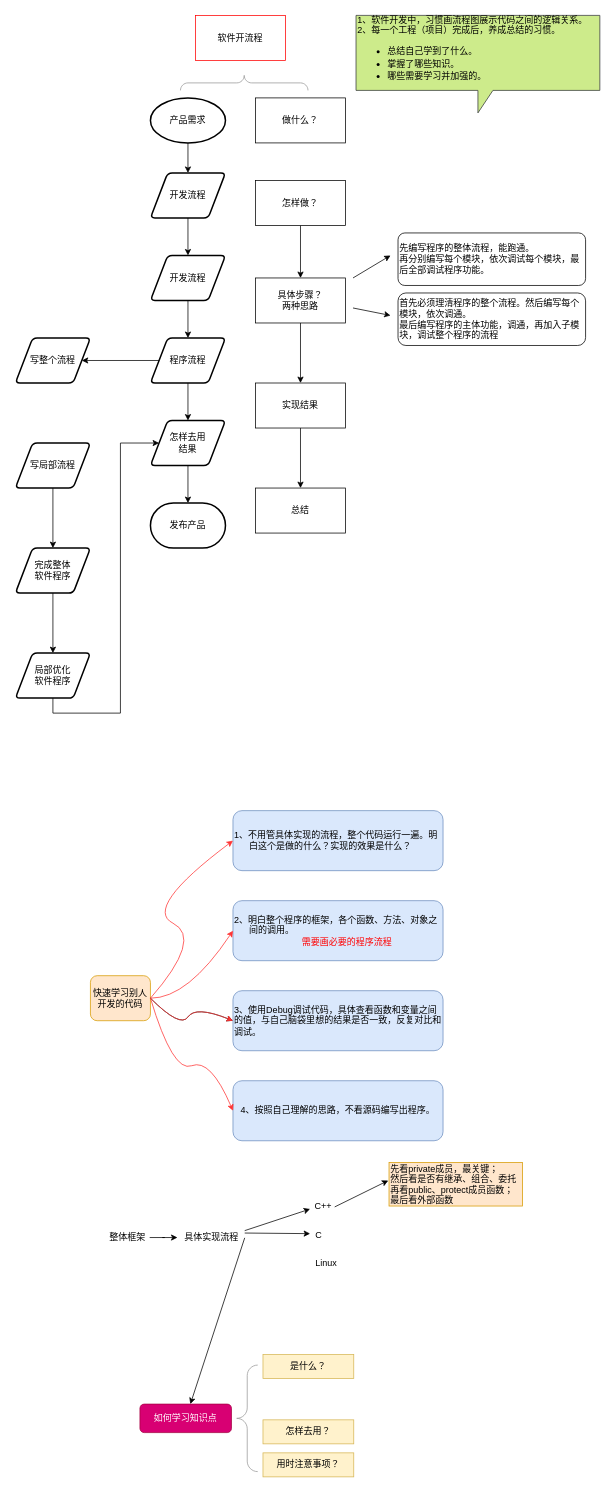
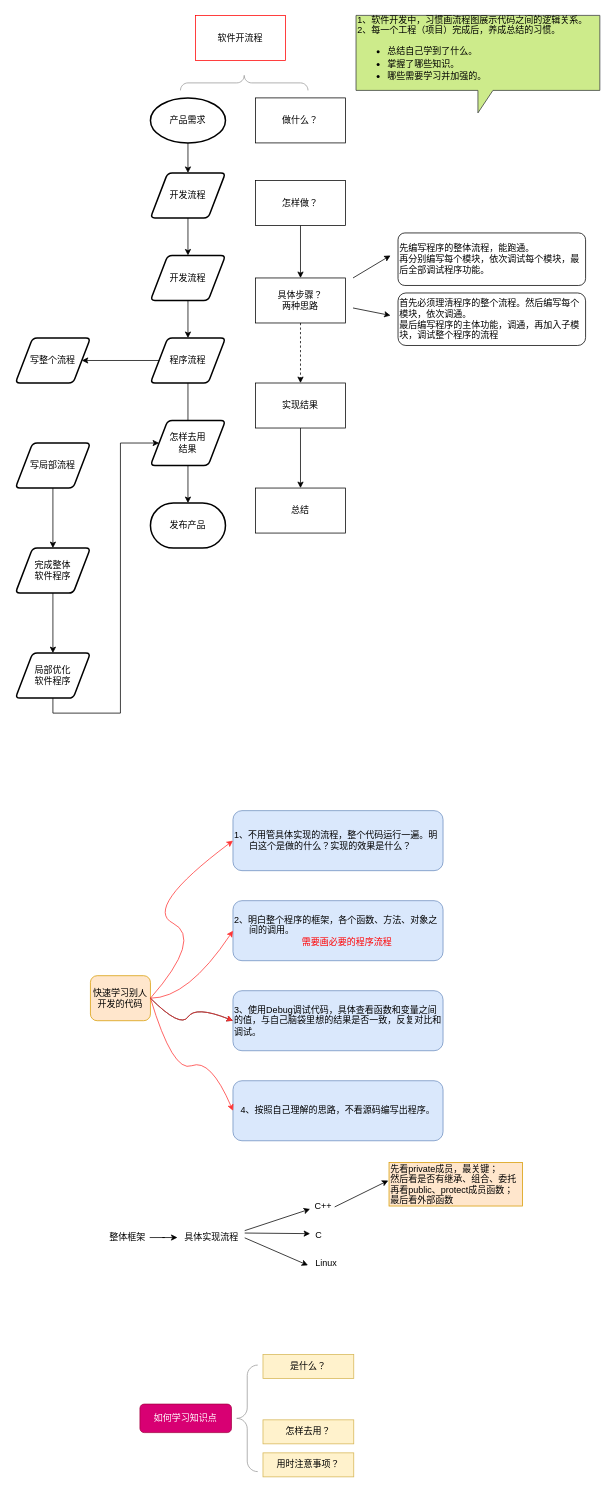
- <mxCell id="24" value="" style="edgeStyle=orthogonalEdgeStyle;rounded=0;orthogonalLoop=1;jettySize=auto;html=1;" parent="1" source="25" target="27" edge="1"><mxGeometry relative="1" as="geometry" /></mxCell>
+ <mxCell id="24" value="" style="edgeStyle=orthogonalEdgeStyle;rounded=0;orthogonalLoop=1;jettySize=auto;html=1;dashed=1;" parent="1" source="25" target="27" edge="1"><mxGeometry relative="1" as="geometry" /></mxCell>
- <mxCell id="9" value="" style="edgeStyle=orthogonalEdgeStyle;rounded=0;orthogonalLoop=1;jettySize=auto;html=1;" parent="1" source="11" target="20" edge="1"><mxGeometry relative="1" as="geometry" /></mxCell>
+ <mxCell id="9" value="" style="edgeStyle=orthogonalEdgeStyle;rounded=0;orthogonalLoop=1;jettySize=auto;html=1;endArrow=none;" parent="1" source="11" target="20" edge="1"><mxGeometry relative="1" as="geometry" /></mxCell>
- <mxCell id="55" value="" style="endArrow=classic;html=1;exitX=0.996;exitY=0.52;exitDx=0;exitDy=0;exitPerimeter=0;" parent="1" source="47" target="60" edge="1"><mxGeometry width="50" height="50" relative="1" as="geometry"><mxPoint x="327" y="1725" as="sourcePoint" /><mxPoint x="377" y="1675" as="targetPoint" /></mxGeometry></mxCell>
+ <mxCell id="55" value="" style="endArrow=classic;html=1;exitX=0.996;exitY=0.52;exitDx=0;exitDy=0;exitPerimeter=0;entryX=-0.103;entryY=0.611;entryDx=0;entryDy=0;entryPerimeter=0;" parent="1" source="47" target="50" edge="1"><mxGeometry width="50" height="50" relative="1" as="geometry"><mxPoint x="327" y="1725" as="sourcePoint" /><mxPoint x="377" y="1675" as="targetPoint" /></mxGeometry></mxCell>
